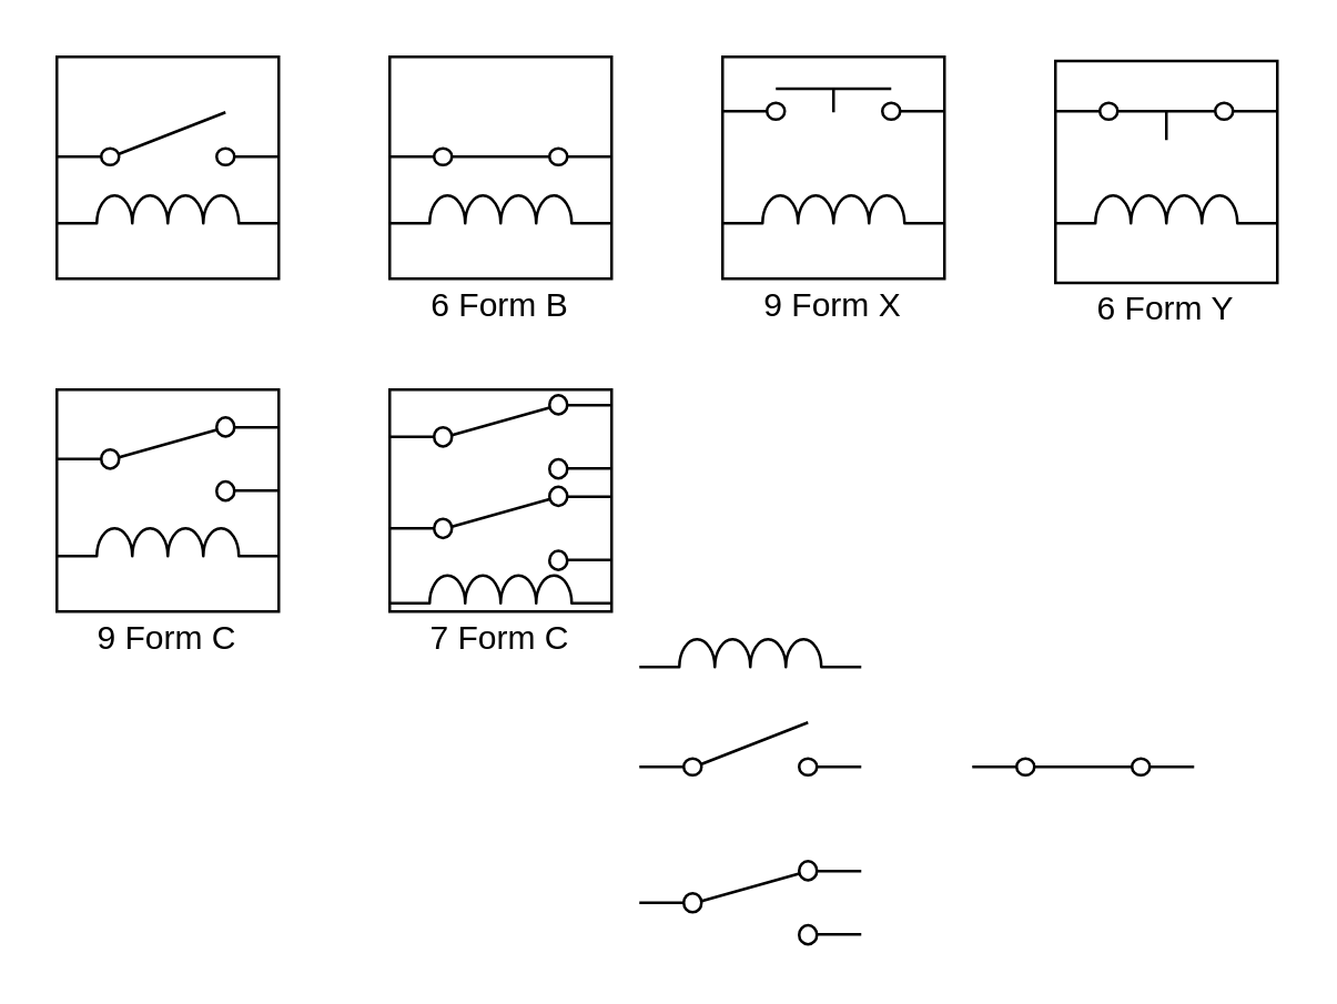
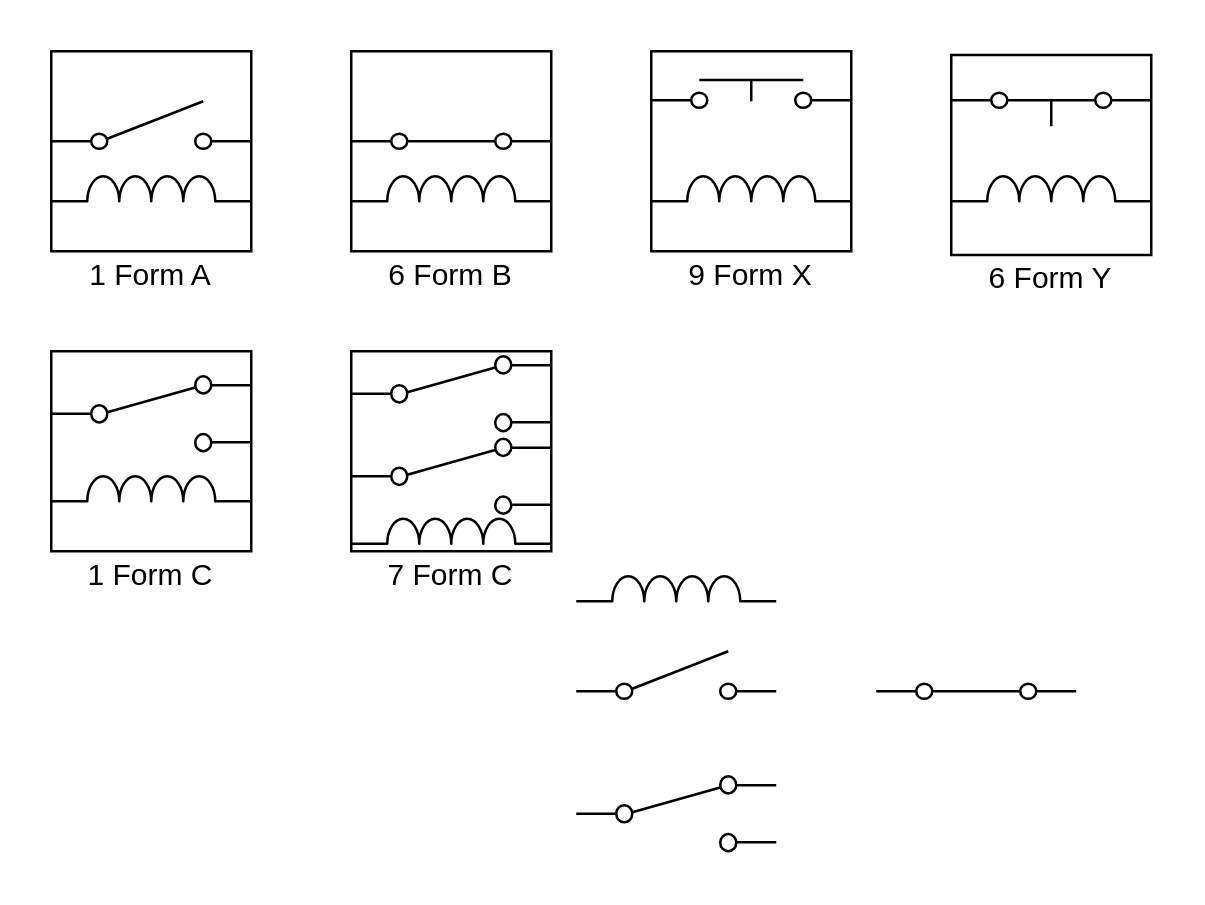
+ <mxCell id="15" value="1 Form A" style="text;html=1;strokeColor=none;fillColor=none;align=center;verticalAlign=middle;whiteSpace=wrap;rounded=0;" parent="1" vertex="1"><mxGeometry x="30" y="100" width="60" height="20" as="geometry" /></mxCell>
- <mxCell id="17" value="9 Form C" style="text;html=1;strokeColor=none;fillColor=none;align=center;verticalAlign=middle;whiteSpace=wrap;rounded=0;" parent="1" vertex="1"><mxGeometry x="30" y="220" width="60" height="20" as="geometry" /></mxCell>
+ <mxCell id="17" value="1 Form C" style="text;html=1;strokeColor=none;fillColor=none;align=center;verticalAlign=middle;whiteSpace=wrap;rounded=0;" parent="1" vertex="1"><mxGeometry x="30" y="220" width="60" height="20" as="geometry" /></mxCell>
